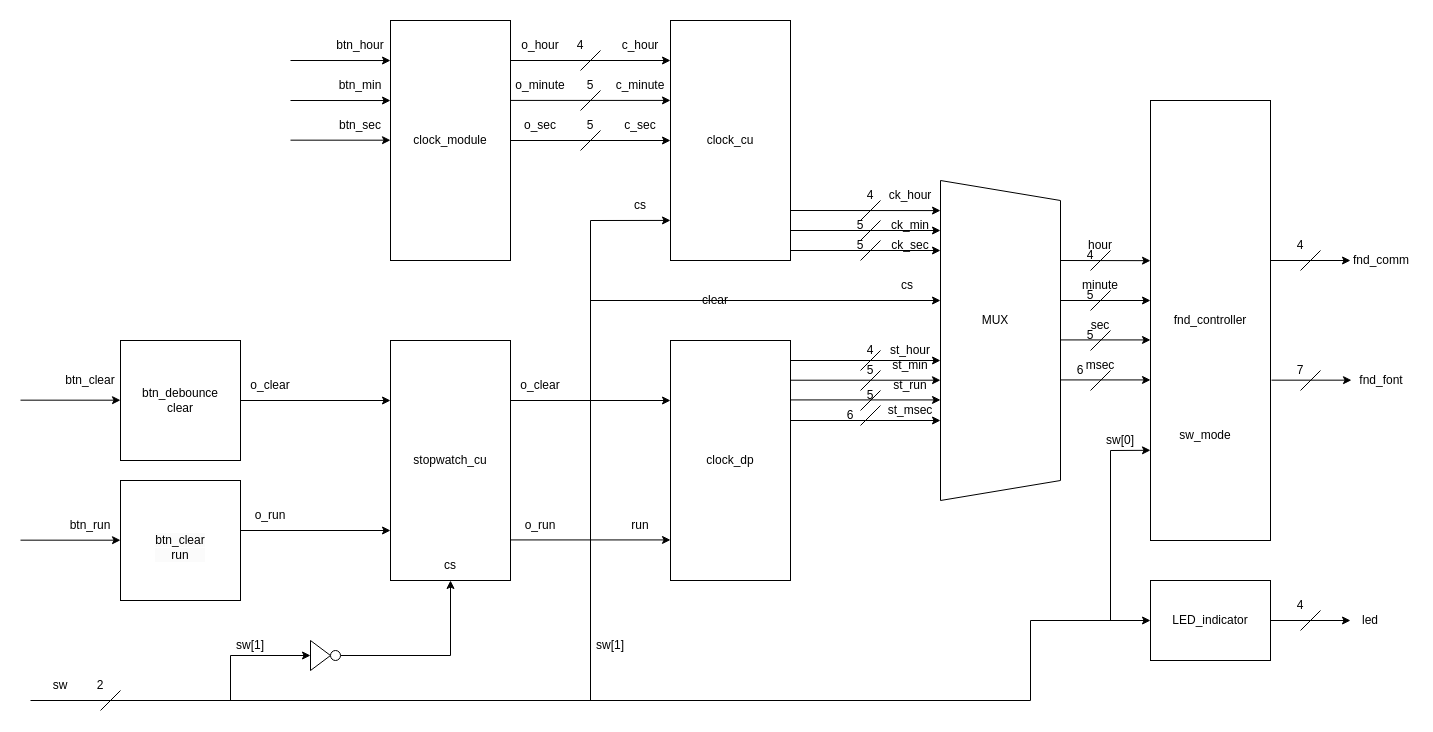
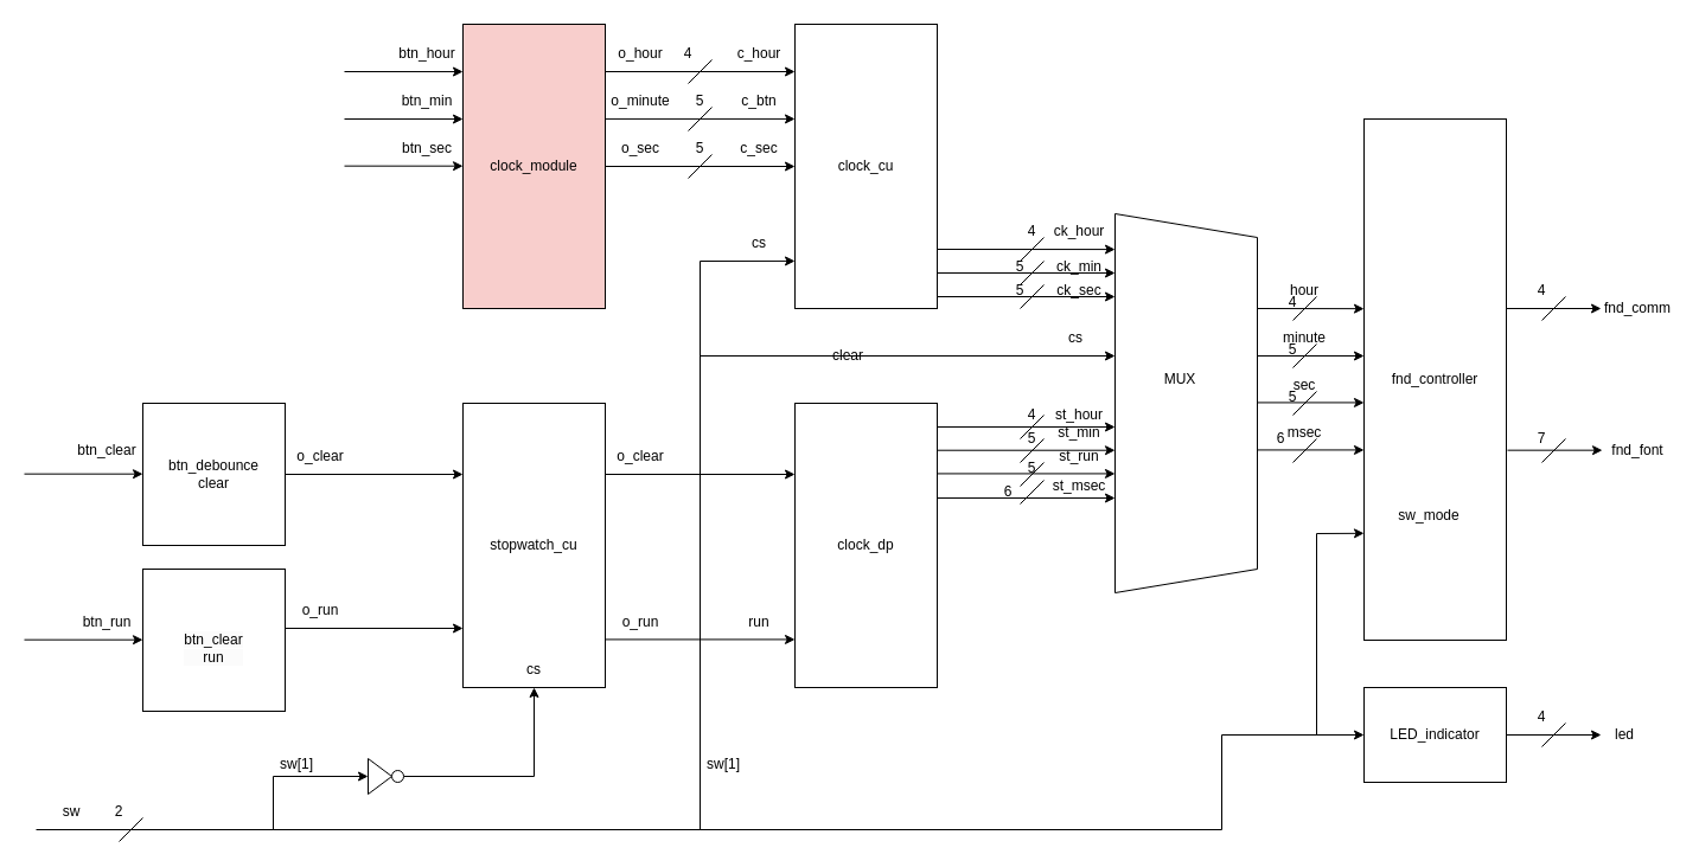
- <mxCell id="29" value="c_minute" style="text;html=1;align=center;verticalAlign=middle;whiteSpace=wrap;rounded=0;" parent="1" vertex="1"><mxGeometry x="610" y="70" width="60" height="30" as="geometry" /></mxCell>
+ <mxCell id="29" value="c_btn" style="text;html=1;align=center;verticalAlign=middle;whiteSpace=wrap;rounded=0;" parent="1" vertex="1"><mxGeometry x="610" y="70" width="60" height="30" as="geometry" /></mxCell>
- <mxCell id="4" value="clock_module" style="rounded=0;whiteSpace=wrap;html=1;" parent="1" vertex="1"><mxGeometry x="390" y="20" width="120" height="240" as="geometry" /></mxCell>
+ <mxCell id="4" value="clock_module" style="rounded=0;whiteSpace=wrap;html=1;fillColor=#f8cecc;" parent="1" vertex="1"><mxGeometry x="390" y="20" width="120" height="240" as="geometry" /></mxCell>
- <mxCell id="115" value="sw[0]" style="text;html=1;align=center;verticalAlign=middle;whiteSpace=wrap;rounded=0;" vertex="1" parent="1"><mxGeometry x="1090" y="425" width="60" height="30" as="geometry" /></mxCell>
